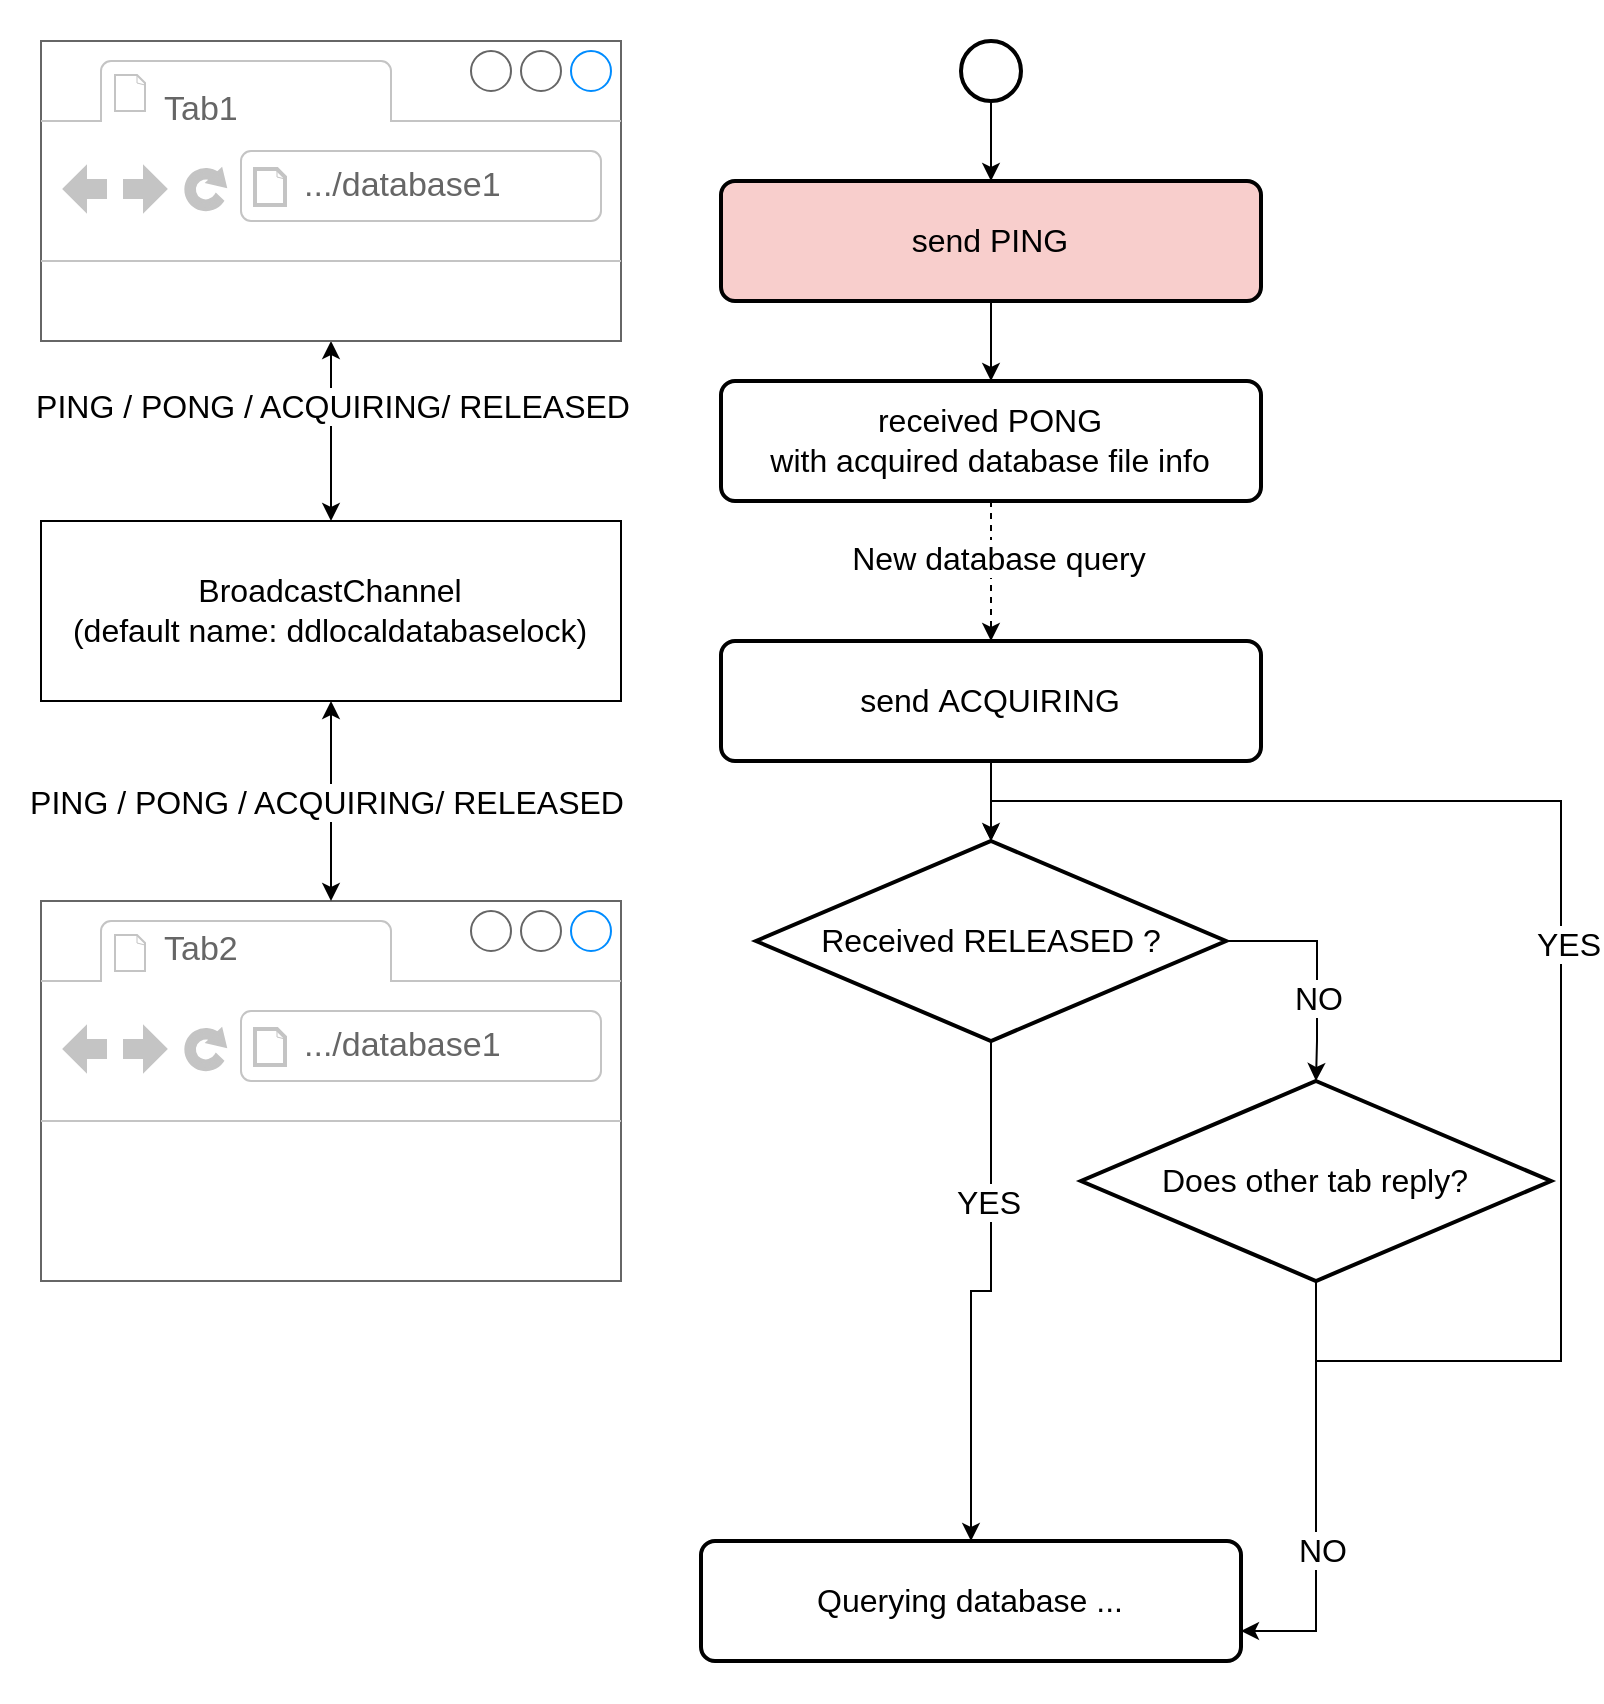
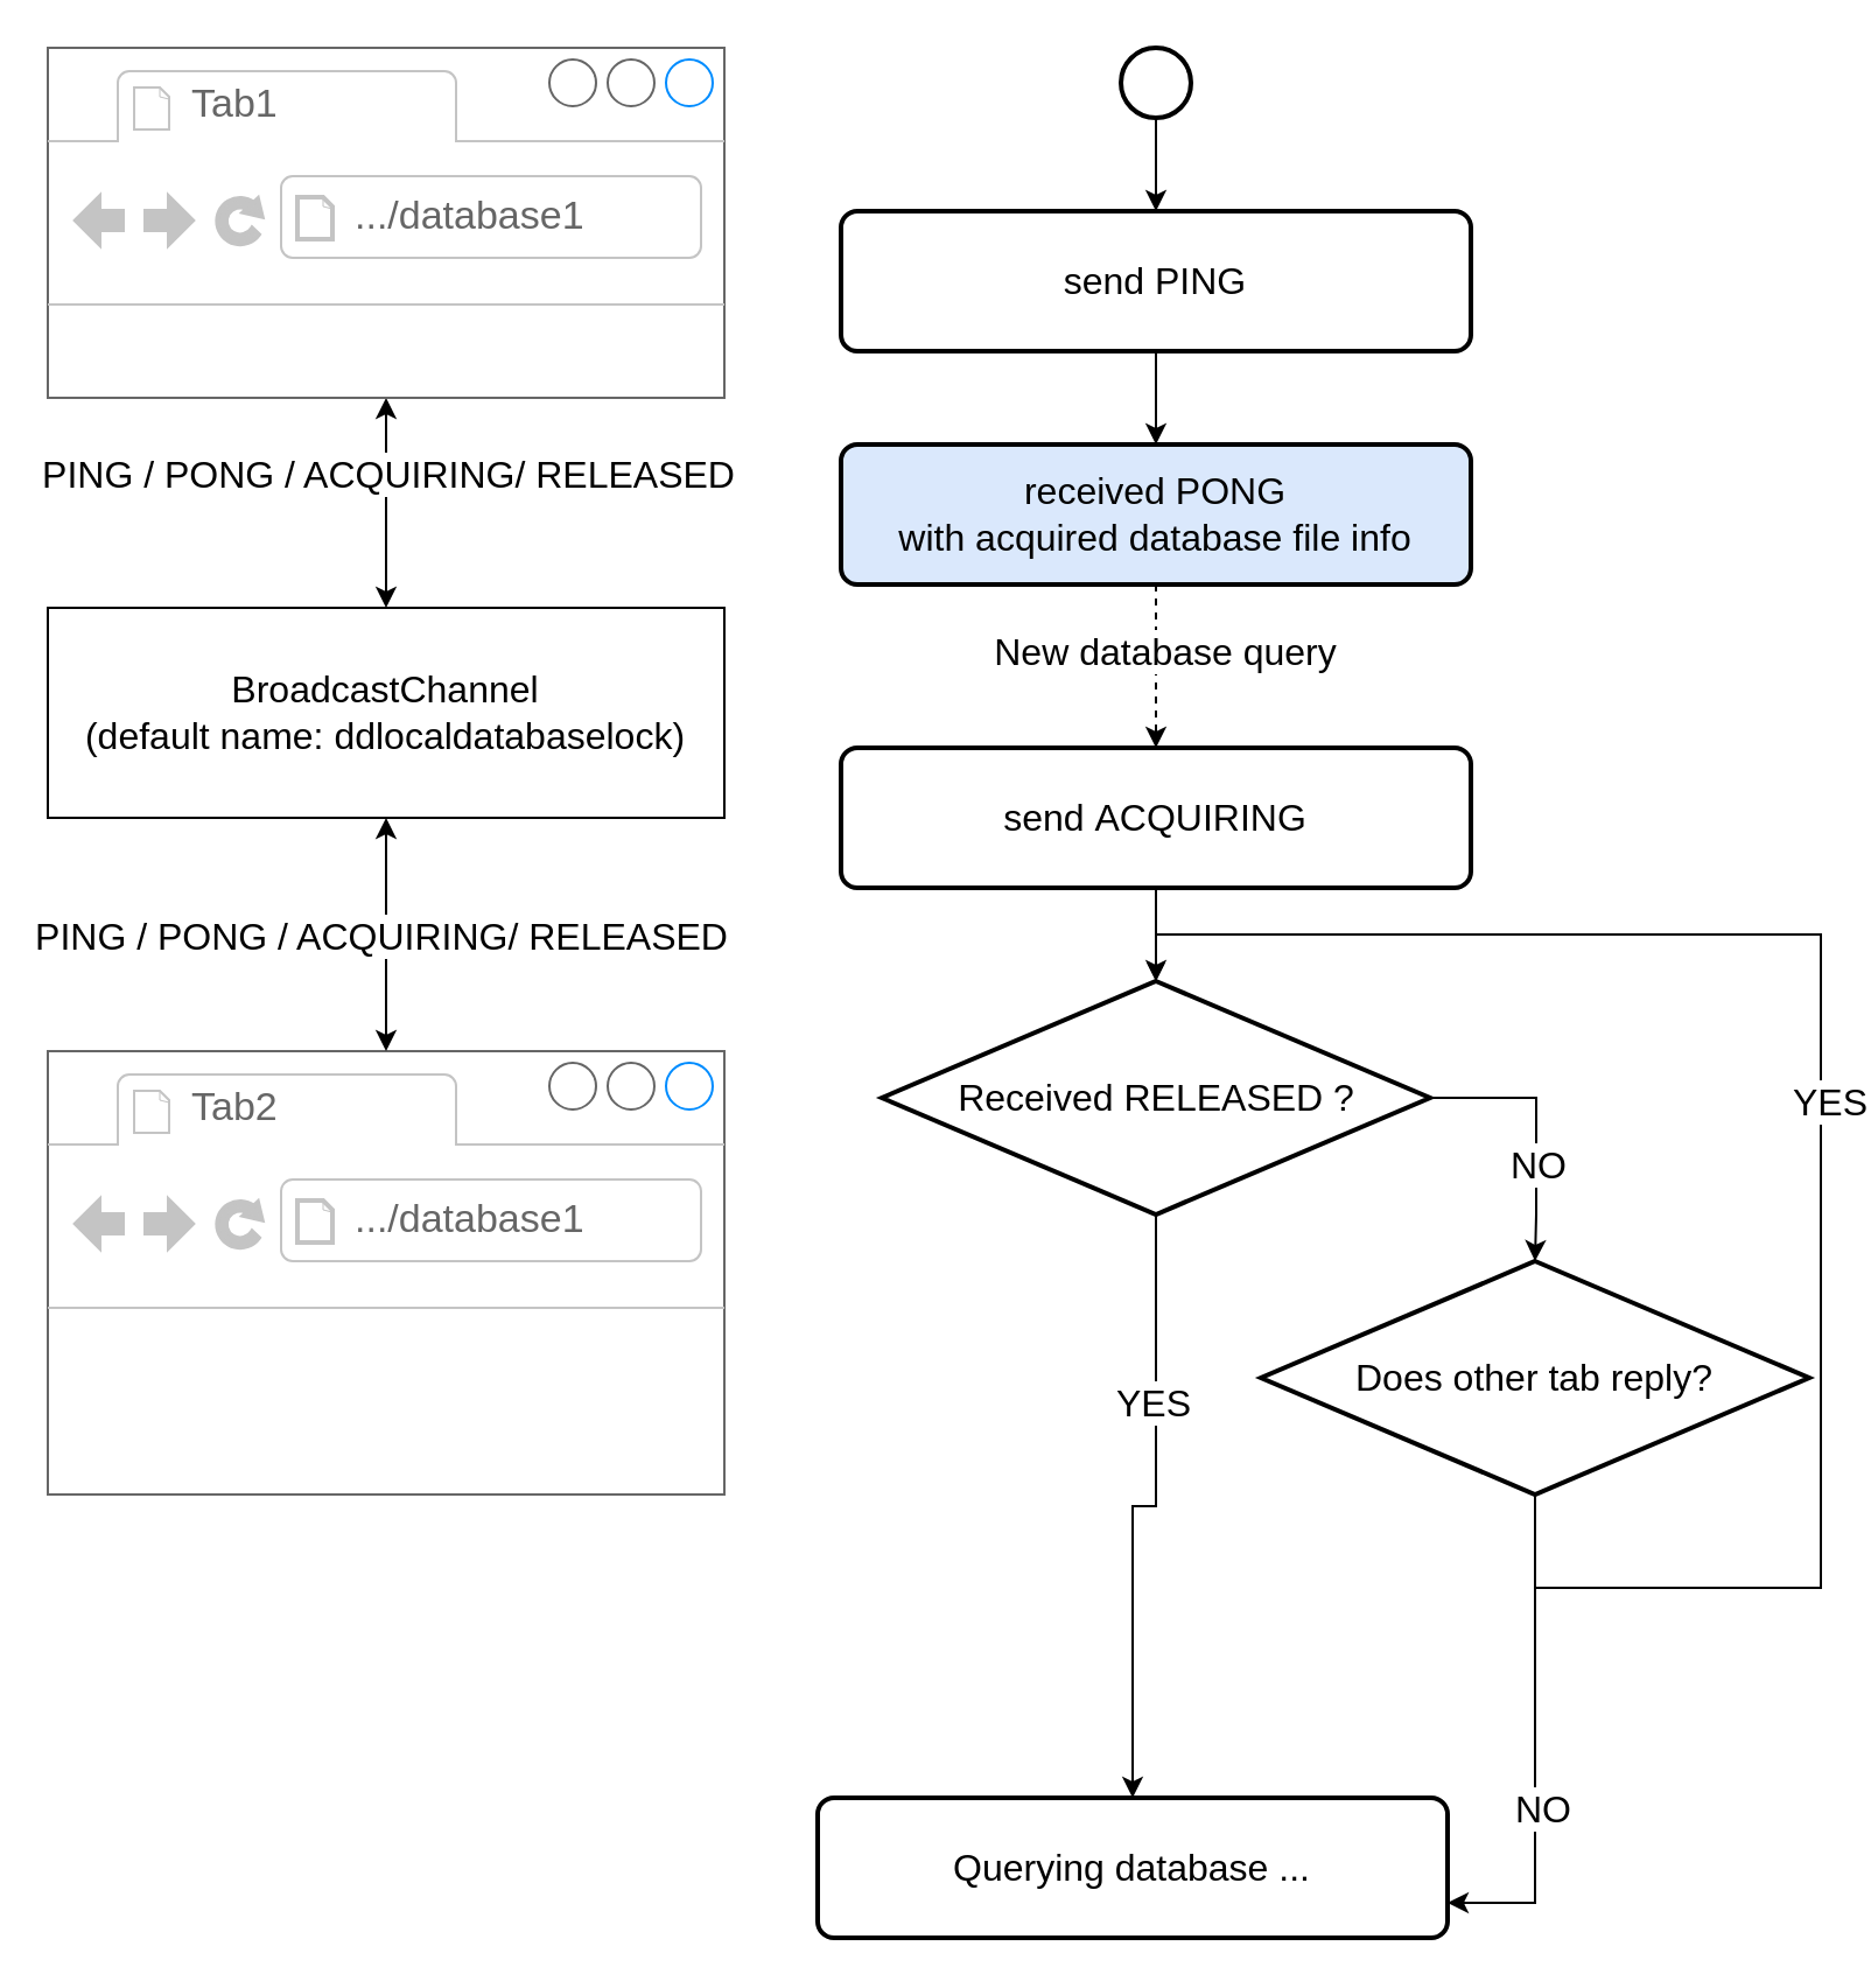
- <mxCell id="8" value="Tab1" style="strokeWidth=1;shadow=0;dashed=0;align=center;html=1;shape=mxgraph.mockup.containers.anchor;fontSize=17;fontColor=#666666;align=left;" vertex="1" parent="7"><mxGeometry x="60" y="22" width="110" height="26" as="geometry" /></mxCell>
+ <mxCell id="8" value="Tab1" style="strokeWidth=1;shadow=0;dashed=0;align=center;html=1;shape=mxgraph.mockup.containers.anchor;fontSize=17;fontColor=#666666;align=left;" vertex="1" parent="7"><mxGeometry x="60" y="12" width="110" height="26" as="geometry" /></mxCell>
- <mxCell id="16" value="send PING" style="rounded=1;whiteSpace=wrap;html=1;absoluteArcSize=1;arcSize=14;strokeWidth=2;fontSize=16;fillColor=#f8cecc;" vertex="1" parent="1"><mxGeometry x="360" y="90" width="270" height="60" as="geometry" /></mxCell>
+ <mxCell id="16" value="send PING" style="rounded=1;whiteSpace=wrap;html=1;absoluteArcSize=1;arcSize=14;strokeWidth=2;fontSize=16;" vertex="1" parent="1"><mxGeometry x="360" y="90" width="270" height="60" as="geometry" /></mxCell>
- <mxCell id="19" value="received PONG&lt;br&gt;with acquired database file info" style="rounded=1;whiteSpace=wrap;html=1;absoluteArcSize=1;arcSize=14;strokeWidth=2;fontSize=16;" vertex="1" parent="1"><mxGeometry x="360" y="190" width="270" height="60" as="geometry" /></mxCell>
+ <mxCell id="19" value="received PONG&lt;br&gt;with acquired database file info" style="rounded=1;whiteSpace=wrap;html=1;absoluteArcSize=1;arcSize=14;strokeWidth=2;fontSize=16;fillColor=#dae8fc;" vertex="1" parent="1"><mxGeometry x="360" y="190" width="270" height="60" as="geometry" /></mxCell>
